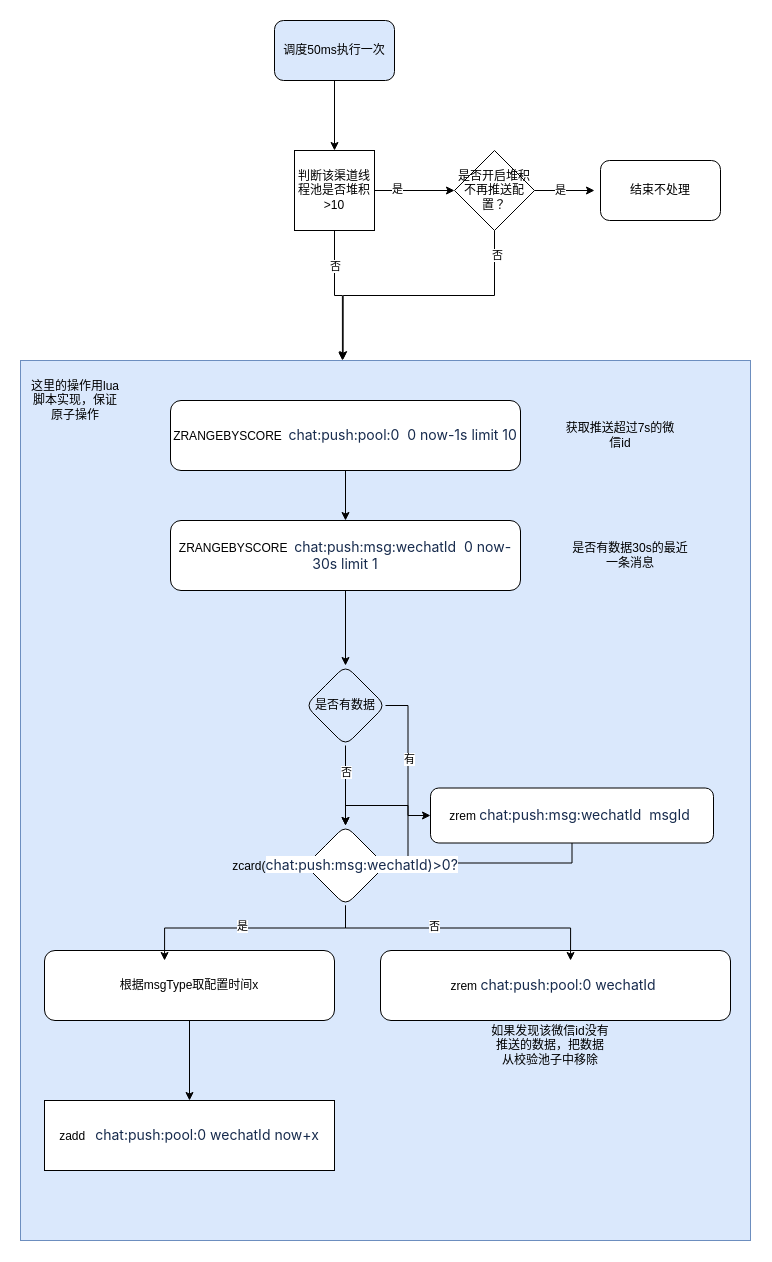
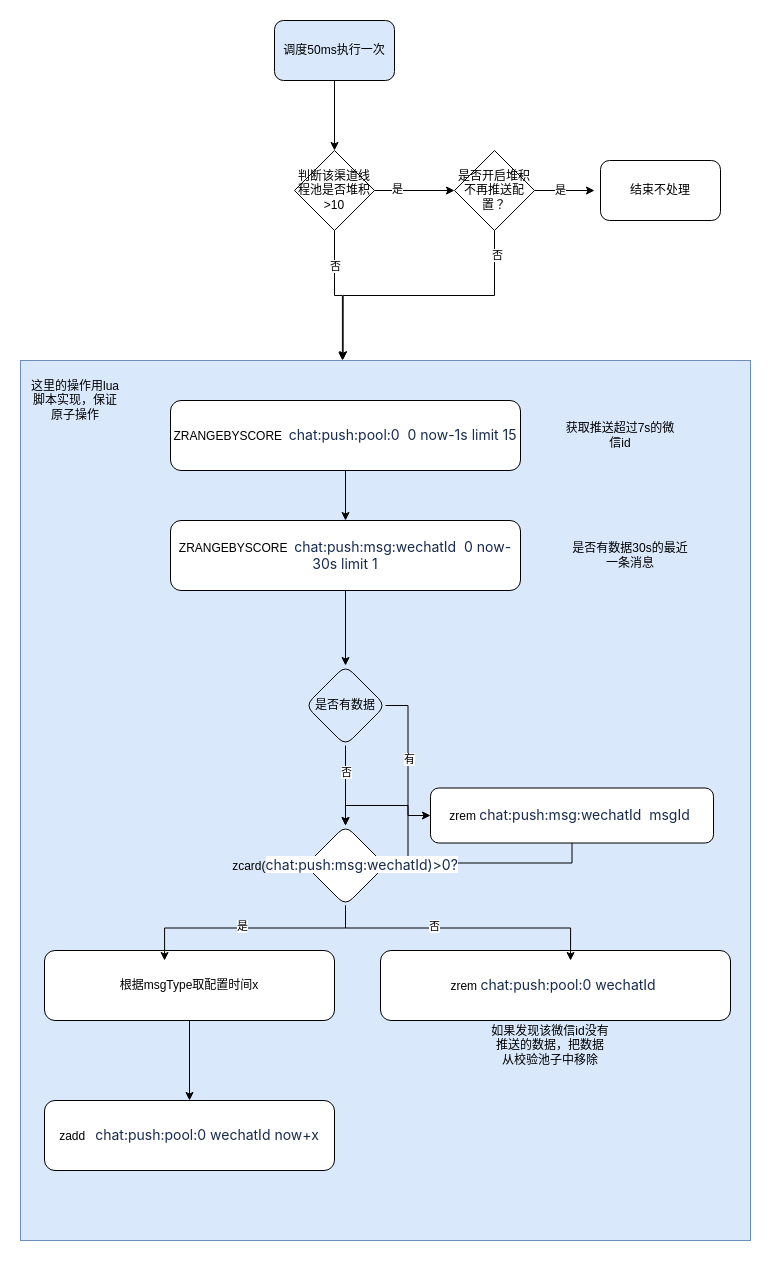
- <mxCell id="30" value="判断该渠道线程池是否堆积&amp;gt;10" style="whiteSpace=wrap;html=1;rounded=0;" parent="1" vertex="1"><mxGeometry x="294" y="150" width="80" height="80" as="geometry" /></mxCell>
+ <mxCell id="30" value="判断该渠道线程池是否堆积&amp;gt;10" style="rhombus;whiteSpace=wrap;html=1;" parent="1" vertex="1"><mxGeometry x="294" y="150" width="80" height="80" as="geometry" /></mxCell>
- <mxCell id="4" value="ZRANGEBYSCORE&amp;nbsp;&amp;nbsp;&lt;span style=&quot;color: rgb(23, 43, 77); font-family: -apple-system, &amp;quot;system-ui&amp;quot;, &amp;quot;Segoe UI&amp;quot;, Roboto, Oxygen, Ubuntu, &amp;quot;Fira Sans&amp;quot;, &amp;quot;Droid Sans&amp;quot;, &amp;quot;Helvetica Neue&amp;quot;, sans-serif; font-size: 14px; text-align: start; background-color: rgb(255, 255, 255);&quot;&gt;chat:push:pool:0&amp;nbsp; 0 now-1s limit 10&lt;/span&gt;" style="rounded=1;whiteSpace=wrap;html=1;" parent="1" vertex="1"><mxGeometry x="170" y="400" width="350" height="70" as="geometry" /></mxCell>
+ <mxCell id="4" value="ZRANGEBYSCORE&amp;nbsp;&amp;nbsp;&lt;span style=&quot;color: rgb(23, 43, 77); font-family: -apple-system, &amp;quot;system-ui&amp;quot;, &amp;quot;Segoe UI&amp;quot;, Roboto, Oxygen, Ubuntu, &amp;quot;Fira Sans&amp;quot;, &amp;quot;Droid Sans&amp;quot;, &amp;quot;Helvetica Neue&amp;quot;, sans-serif; font-size: 14px; text-align: start; background-color: rgb(255, 255, 255);&quot;&gt;chat:push:pool:0&amp;nbsp; 0 now-1s limit 15&lt;/span&gt;" style="rounded=1;whiteSpace=wrap;html=1;" parent="1" vertex="1"><mxGeometry x="170" y="400" width="350" height="70" as="geometry" /></mxCell>
- <mxCell id="39" value="zadd&amp;nbsp;&amp;nbsp;&amp;nbsp;&lt;span style=&quot;color: rgb(23, 43, 77); font-family: -apple-system, &amp;quot;system-ui&amp;quot;, &amp;quot;Segoe UI&amp;quot;, Roboto, Oxygen, Ubuntu, &amp;quot;Fira Sans&amp;quot;, &amp;quot;Droid Sans&amp;quot;, &amp;quot;Helvetica Neue&amp;quot;, sans-serif; font-size: 14px; text-align: start; background-color: rgb(255, 255, 255);&quot;&gt;chat:push:pool:0&amp;nbsp;&lt;/span&gt;&lt;span style=&quot;color: rgb(23, 43, 77); font-family: -apple-system, &amp;quot;system-ui&amp;quot;, &amp;quot;Segoe UI&amp;quot;, Roboto, Oxygen, Ubuntu, &amp;quot;Fira Sans&amp;quot;, &amp;quot;Droid Sans&amp;quot;, &amp;quot;Helvetica Neue&amp;quot;, sans-serif; font-size: 14px; text-align: left; background-color: rgb(255, 255, 255);&quot;&gt;wechatId now+x&lt;/span&gt;" style="whiteSpace=wrap;html=1;rounded=0;" vertex="1" parent="1"><mxGeometry x="44" y="1100" width="290" height="70" as="geometry" /></mxCell>
+ <mxCell id="39" value="zadd&amp;nbsp;&amp;nbsp;&amp;nbsp;&lt;span style=&quot;color: rgb(23, 43, 77); font-family: -apple-system, &amp;quot;system-ui&amp;quot;, &amp;quot;Segoe UI&amp;quot;, Roboto, Oxygen, Ubuntu, &amp;quot;Fira Sans&amp;quot;, &amp;quot;Droid Sans&amp;quot;, &amp;quot;Helvetica Neue&amp;quot;, sans-serif; font-size: 14px; text-align: start; background-color: rgb(255, 255, 255);&quot;&gt;chat:push:pool:0&amp;nbsp;&lt;/span&gt;&lt;span style=&quot;color: rgb(23, 43, 77); font-family: -apple-system, &amp;quot;system-ui&amp;quot;, &amp;quot;Segoe UI&amp;quot;, Roboto, Oxygen, Ubuntu, &amp;quot;Fira Sans&amp;quot;, &amp;quot;Droid Sans&amp;quot;, &amp;quot;Helvetica Neue&amp;quot;, sans-serif; font-size: 14px; text-align: left; background-color: rgb(255, 255, 255);&quot;&gt;wechatId now+x&lt;/span&gt;" style="rounded=1;whiteSpace=wrap;html=1;" vertex="1" parent="1"><mxGeometry x="44" y="1100" width="290" height="70" as="geometry" /></mxCell>
